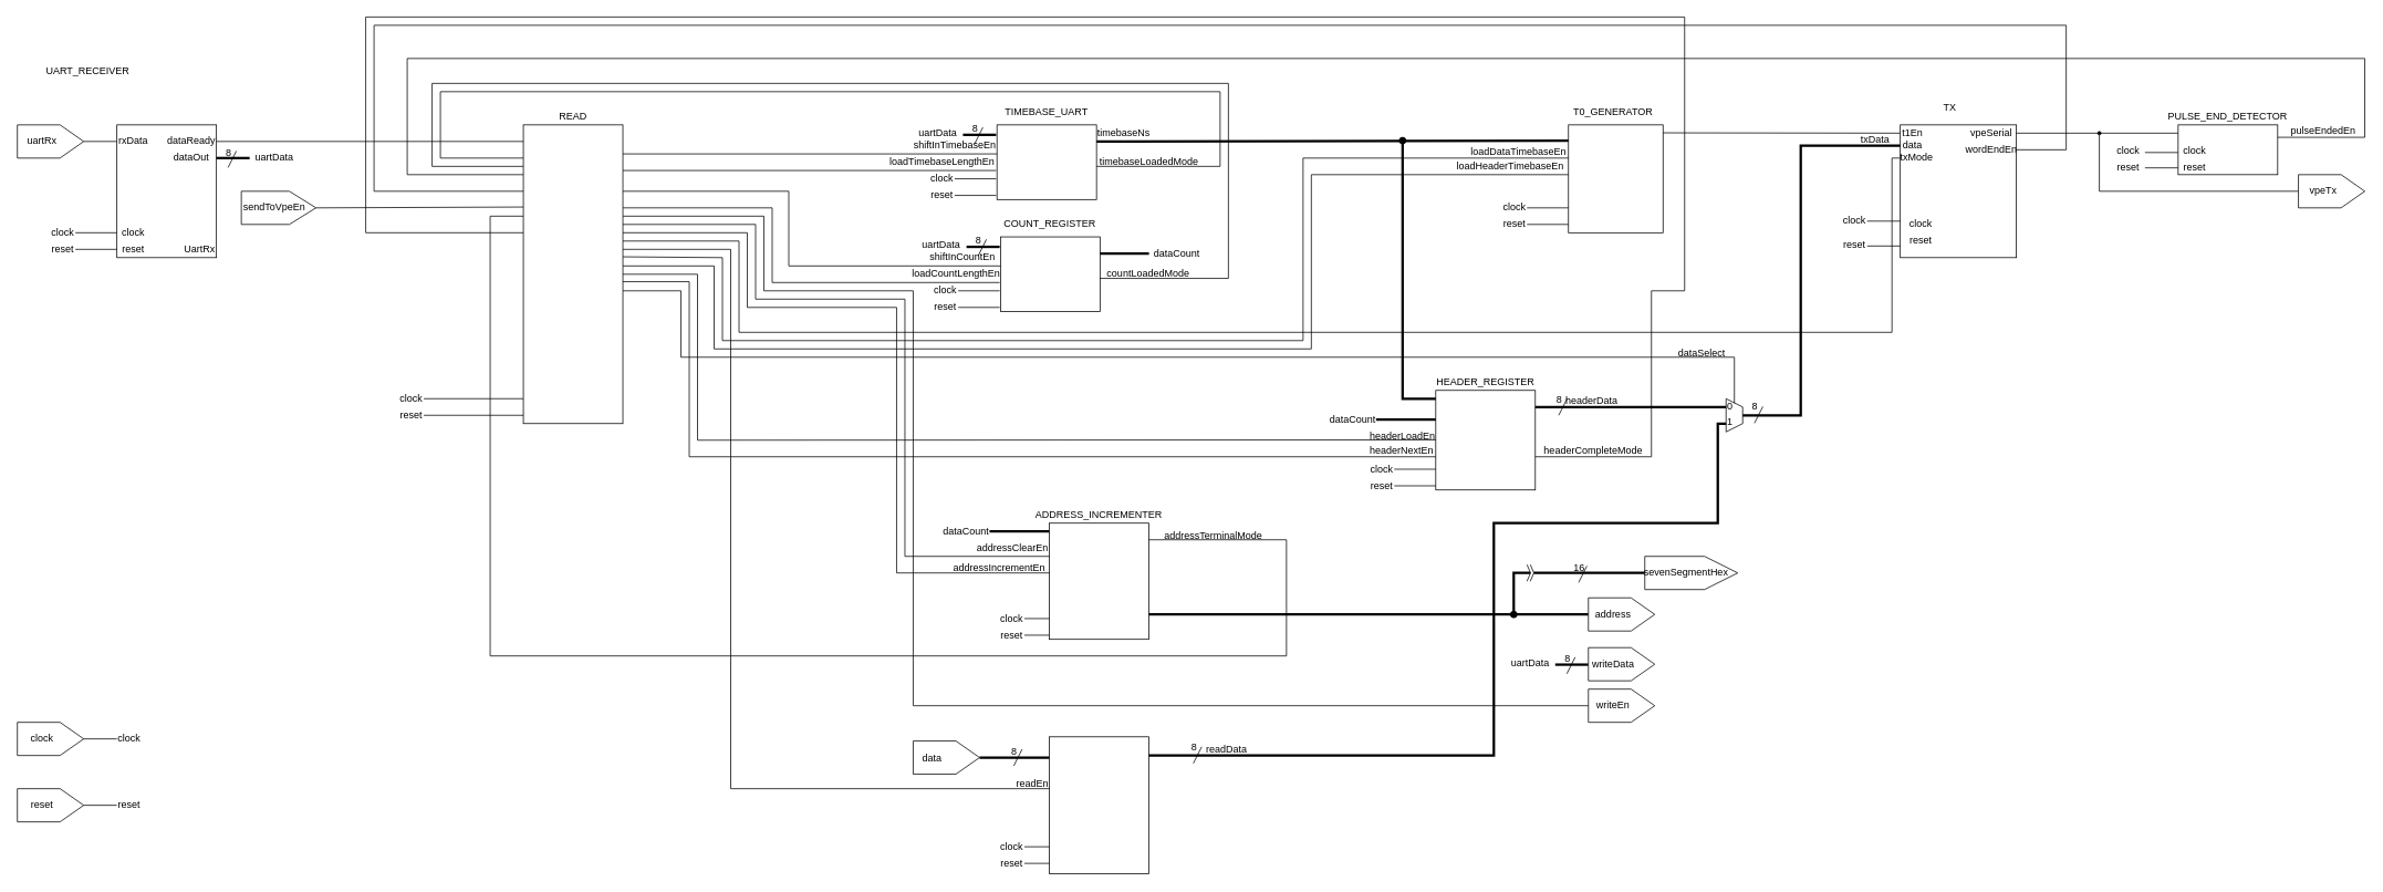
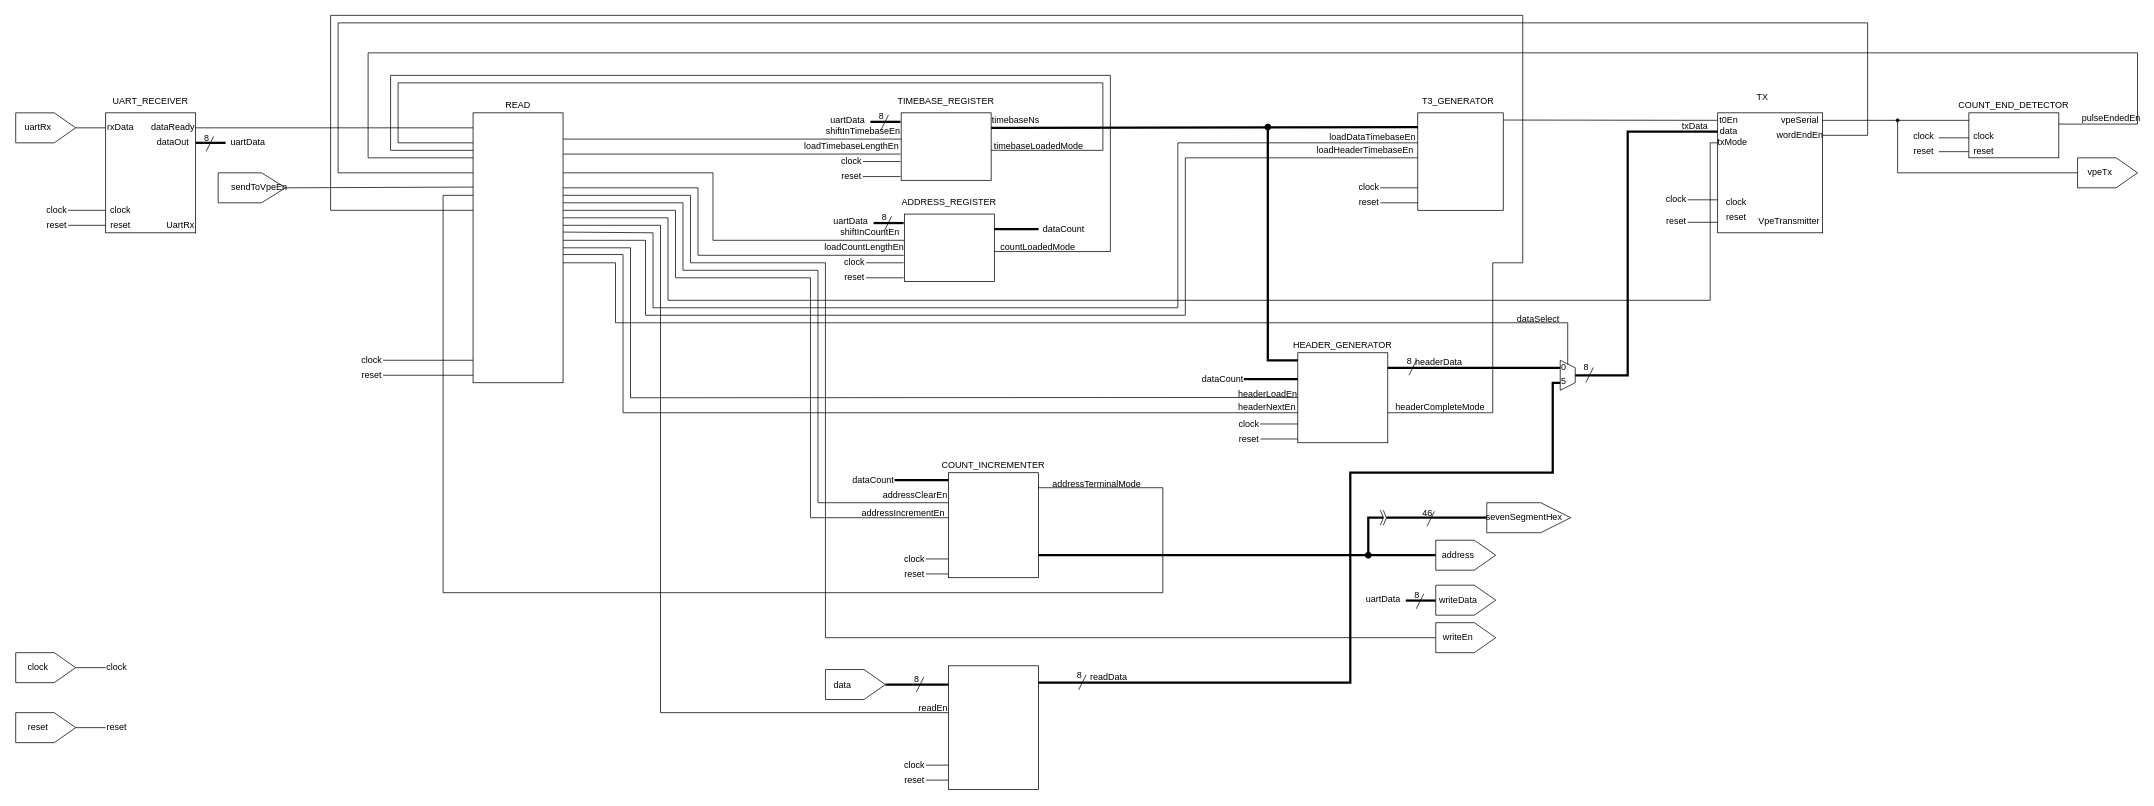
- <mxCell id="9" value="UART_RECEIVER" style="text;html=1;align=center;verticalAlign=middle;whiteSpace=wrap;rounded=0;" vertex="1" parent="1"><mxGeometry x="50" y="70" width="110" height="30" as="geometry" /></mxCell>
+ <mxCell id="9" value="UART_RECEIVER" style="text;html=1;align=center;verticalAlign=middle;whiteSpace=wrap;rounded=0;" vertex="1" parent="1"><mxGeometry x="145" y="120" width="110" height="30" as="geometry" /></mxCell>
- <mxCell id="41" value="TIMEBASE_UART" style="text;html=1;align=center;verticalAlign=middle;whiteSpace=wrap;rounded=0;" vertex="1" parent="1"><mxGeometry x="1198" y="120" width="126" height="30" as="geometry" /></mxCell>
+ <mxCell id="41" value="TIMEBASE_REGISTER" style="text;html=1;align=center;verticalAlign=middle;whiteSpace=wrap;rounded=0;" vertex="1" parent="1"><mxGeometry x="1198" y="120" width="126" height="30" as="geometry" /></mxCell>
- <mxCell id="98" value="T0_GENERATOR" style="text;html=1;align=center;verticalAlign=middle;whiteSpace=wrap;rounded=0;" vertex="1" parent="1"><mxGeometry x="1891" y="120" width="106" height="30" as="geometry" /></mxCell>
+ <mxCell id="98" value="T3_GENERATOR" style="text;html=1;align=center;verticalAlign=middle;whiteSpace=wrap;rounded=0;" vertex="1" parent="1"><mxGeometry x="1891" y="120" width="106" height="30" as="geometry" /></mxCell>
- <mxCell id="123" value="PULSE_END_DETECTOR" style="text;html=1;align=center;verticalAlign=middle;whiteSpace=wrap;rounded=0;" vertex="1" parent="1"><mxGeometry x="2610" y="130" width="150" height="20" as="geometry" /></mxCell>
+ <mxCell id="123" value="COUNT_END_DETECTOR" style="text;html=1;align=center;verticalAlign=middle;whiteSpace=wrap;rounded=0;" vertex="1" parent="1"><mxGeometry x="2610" y="130" width="150" height="20" as="geometry" /></mxCell>
- <mxCell id="137" value="pulseEndedEn" style="text;html=1;align=center;verticalAlign=middle;whiteSpace=wrap;rounded=0;" vertex="1" parent="1"><mxGeometry x="2760" width="80" height="15" as="geometry" y="150" /></mxCell>
+ <mxCell id="137" value="pulseEndedEn" style="text;html=1;align=center;verticalAlign=middle;whiteSpace=wrap;rounded=0;" vertex="1" parent="1"><mxGeometry x="2775" y="150" width="80" height="15" as="geometry" /></mxCell>
- <mxCell id="113" value="t1En" style="text;html=1;align=center;verticalAlign=middle;whiteSpace=wrap;rounded=0;" vertex="1" parent="1"><mxGeometry x="2290" width="30" height="20" as="geometry" y="150" /></mxCell>
+ <mxCell id="113" value="t0En" style="text;html=1;align=center;verticalAlign=middle;whiteSpace=wrap;rounded=0;" vertex="1" parent="1"><mxGeometry x="2290" width="30" height="20" as="geometry" y="150" /></mxCell>
- <mxCell id="55" value="sendToVpeEn" style="text;html=1;align=center;verticalAlign=middle;whiteSpace=wrap;rounded=0;" vertex="1" parent="1"><mxGeometry x="300" y="235" width="60" height="30" as="geometry" /></mxCell>
+ <mxCell id="55" value="sendToVpeEn" style="text;html=1;align=center;verticalAlign=middle;whiteSpace=wrap;rounded=0;" vertex="1" parent="1"><mxGeometry x="315" y="235" width="60" height="30" as="geometry" /></mxCell>
- <mxCell id="65" value="COUNT_REGISTER" style="text;html=1;align=center;verticalAlign=middle;whiteSpace=wrap;rounded=0;" vertex="1" parent="1"><mxGeometry x="1202.25" y="255" width="126" height="30" as="geometry" /></mxCell>
+ <mxCell id="65" value="ADDRESS_REGISTER" style="text;html=1;align=center;verticalAlign=middle;whiteSpace=wrap;rounded=0;" vertex="1" parent="1"><mxGeometry x="1202.25" y="255" width="126" height="30" as="geometry" /></mxCell>
+ <mxCell id="112" value="VpeTransmitter" style="text;html=1;align=center;verticalAlign=middle;whiteSpace=wrap;rounded=0;" vertex="1" parent="1"><mxGeometry x="2342.5" y="280" width="85" height="30" as="geometry" /></mxCell>
- <mxCell id="156" value="HEADER_REGISTER" style="text;html=1;align=center;verticalAlign=middle;whiteSpace=wrap;rounded=0;" vertex="1" parent="1"><mxGeometry x="1725" y="450" width="130" height="20" as="geometry" /></mxCell>
+ <mxCell id="156" value="HEADER_GENERATOR" style="text;html=1;align=center;verticalAlign=middle;whiteSpace=wrap;rounded=0;" vertex="1" parent="1"><mxGeometry x="1725" y="450" width="130" height="20" as="geometry" /></mxCell>
- <mxCell id="177" value="1" style="text;html=1;align=center;verticalAlign=middle;whiteSpace=wrap;rounded=0;" vertex="1" parent="1"><mxGeometry x="2080" y="502.5" width="10" height="10" as="geometry" /></mxCell>
+ <mxCell id="177" value="5" style="text;html=1;align=center;verticalAlign=middle;whiteSpace=wrap;rounded=0;" vertex="1" parent="1"><mxGeometry x="2080" y="502.5" width="10" height="10" as="geometry" /></mxCell>
- <mxCell id="26" value="ADDRESS_INCREMENTER" style="text;html=1;align=center;verticalAlign=middle;whiteSpace=wrap;rounded=0;" vertex="1" parent="1"><mxGeometry x="1264" y="610" width="120" height="20" as="geometry" /></mxCell>
+ <mxCell id="26" value="COUNT_INCREMENTER" style="text;html=1;align=center;verticalAlign=middle;whiteSpace=wrap;rounded=0;" vertex="1" parent="1"><mxGeometry x="1264" y="610" width="120" height="20" as="geometry" /></mxCell>
- <mxCell id="196" value="16" style="text;html=1;align=center;verticalAlign=middle;whiteSpace=wrap;rounded=0;" vertex="1" parent="1"><mxGeometry x="1898.25" y="678.5" width="10" height="10" as="geometry" /></mxCell>
+ <mxCell id="196" value="46" style="text;html=1;align=center;verticalAlign=middle;whiteSpace=wrap;rounded=0;" vertex="1" parent="1"><mxGeometry x="1898.25" y="678.5" width="10" height="10" as="geometry" /></mxCell>
